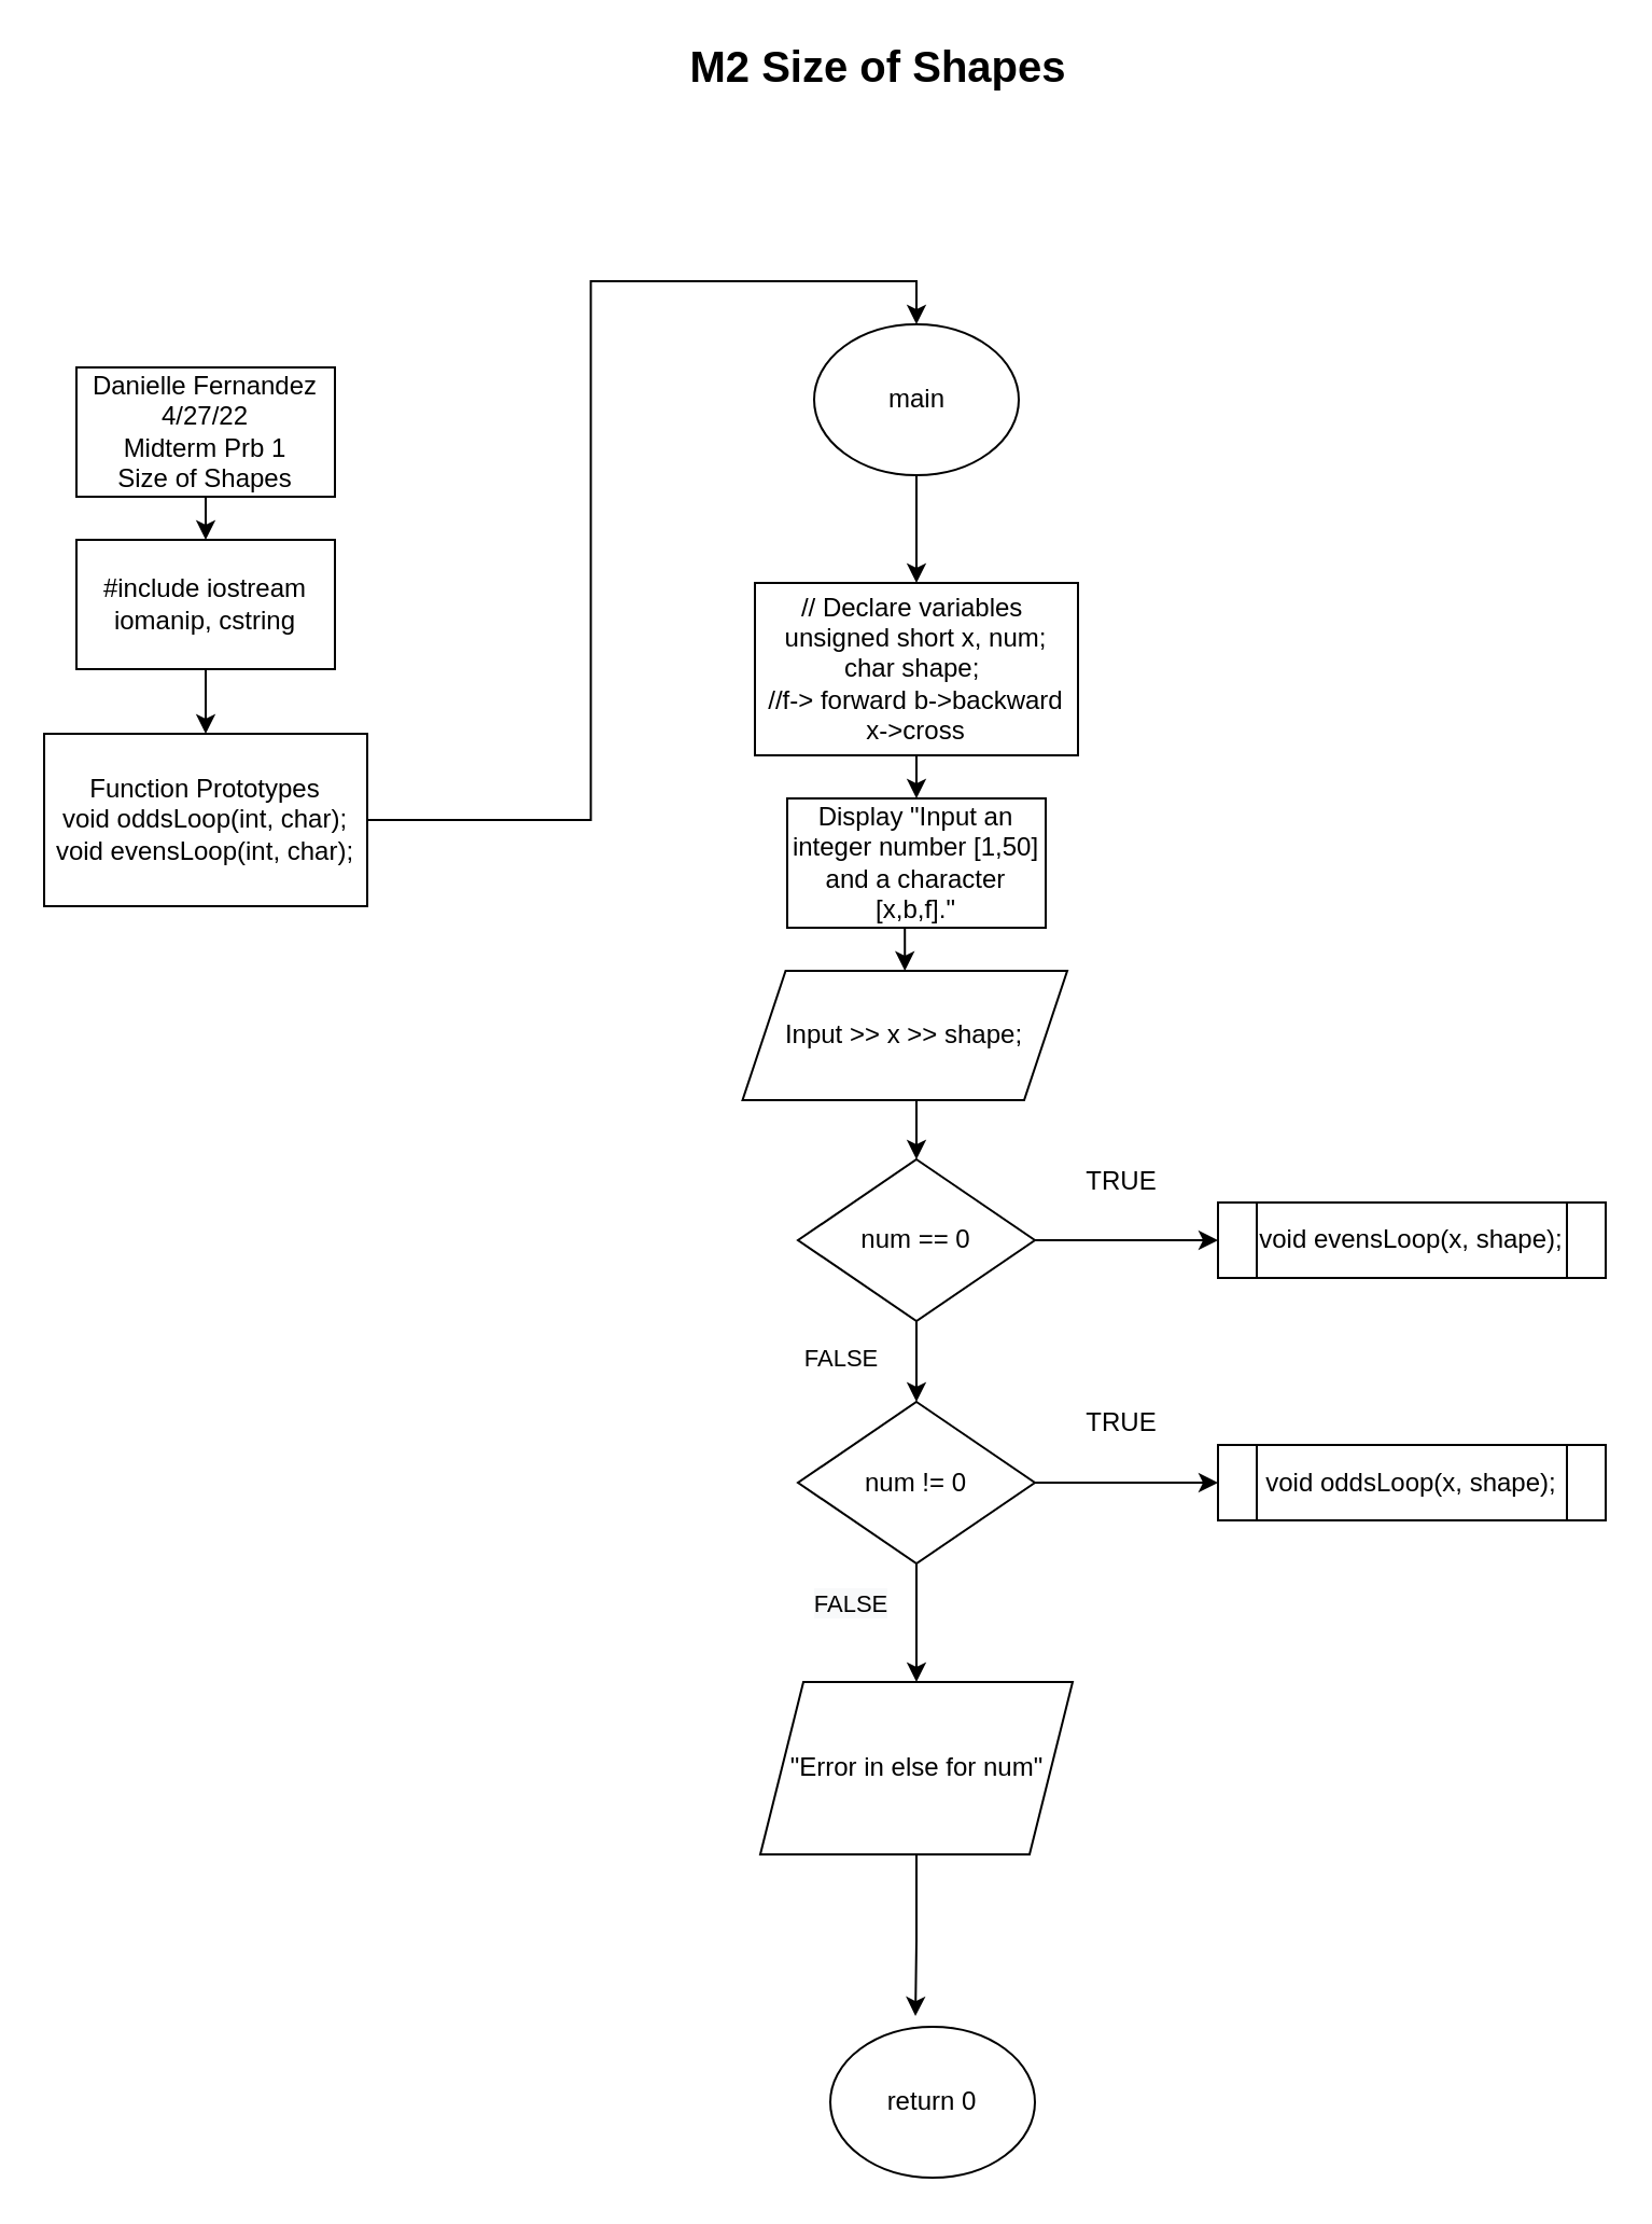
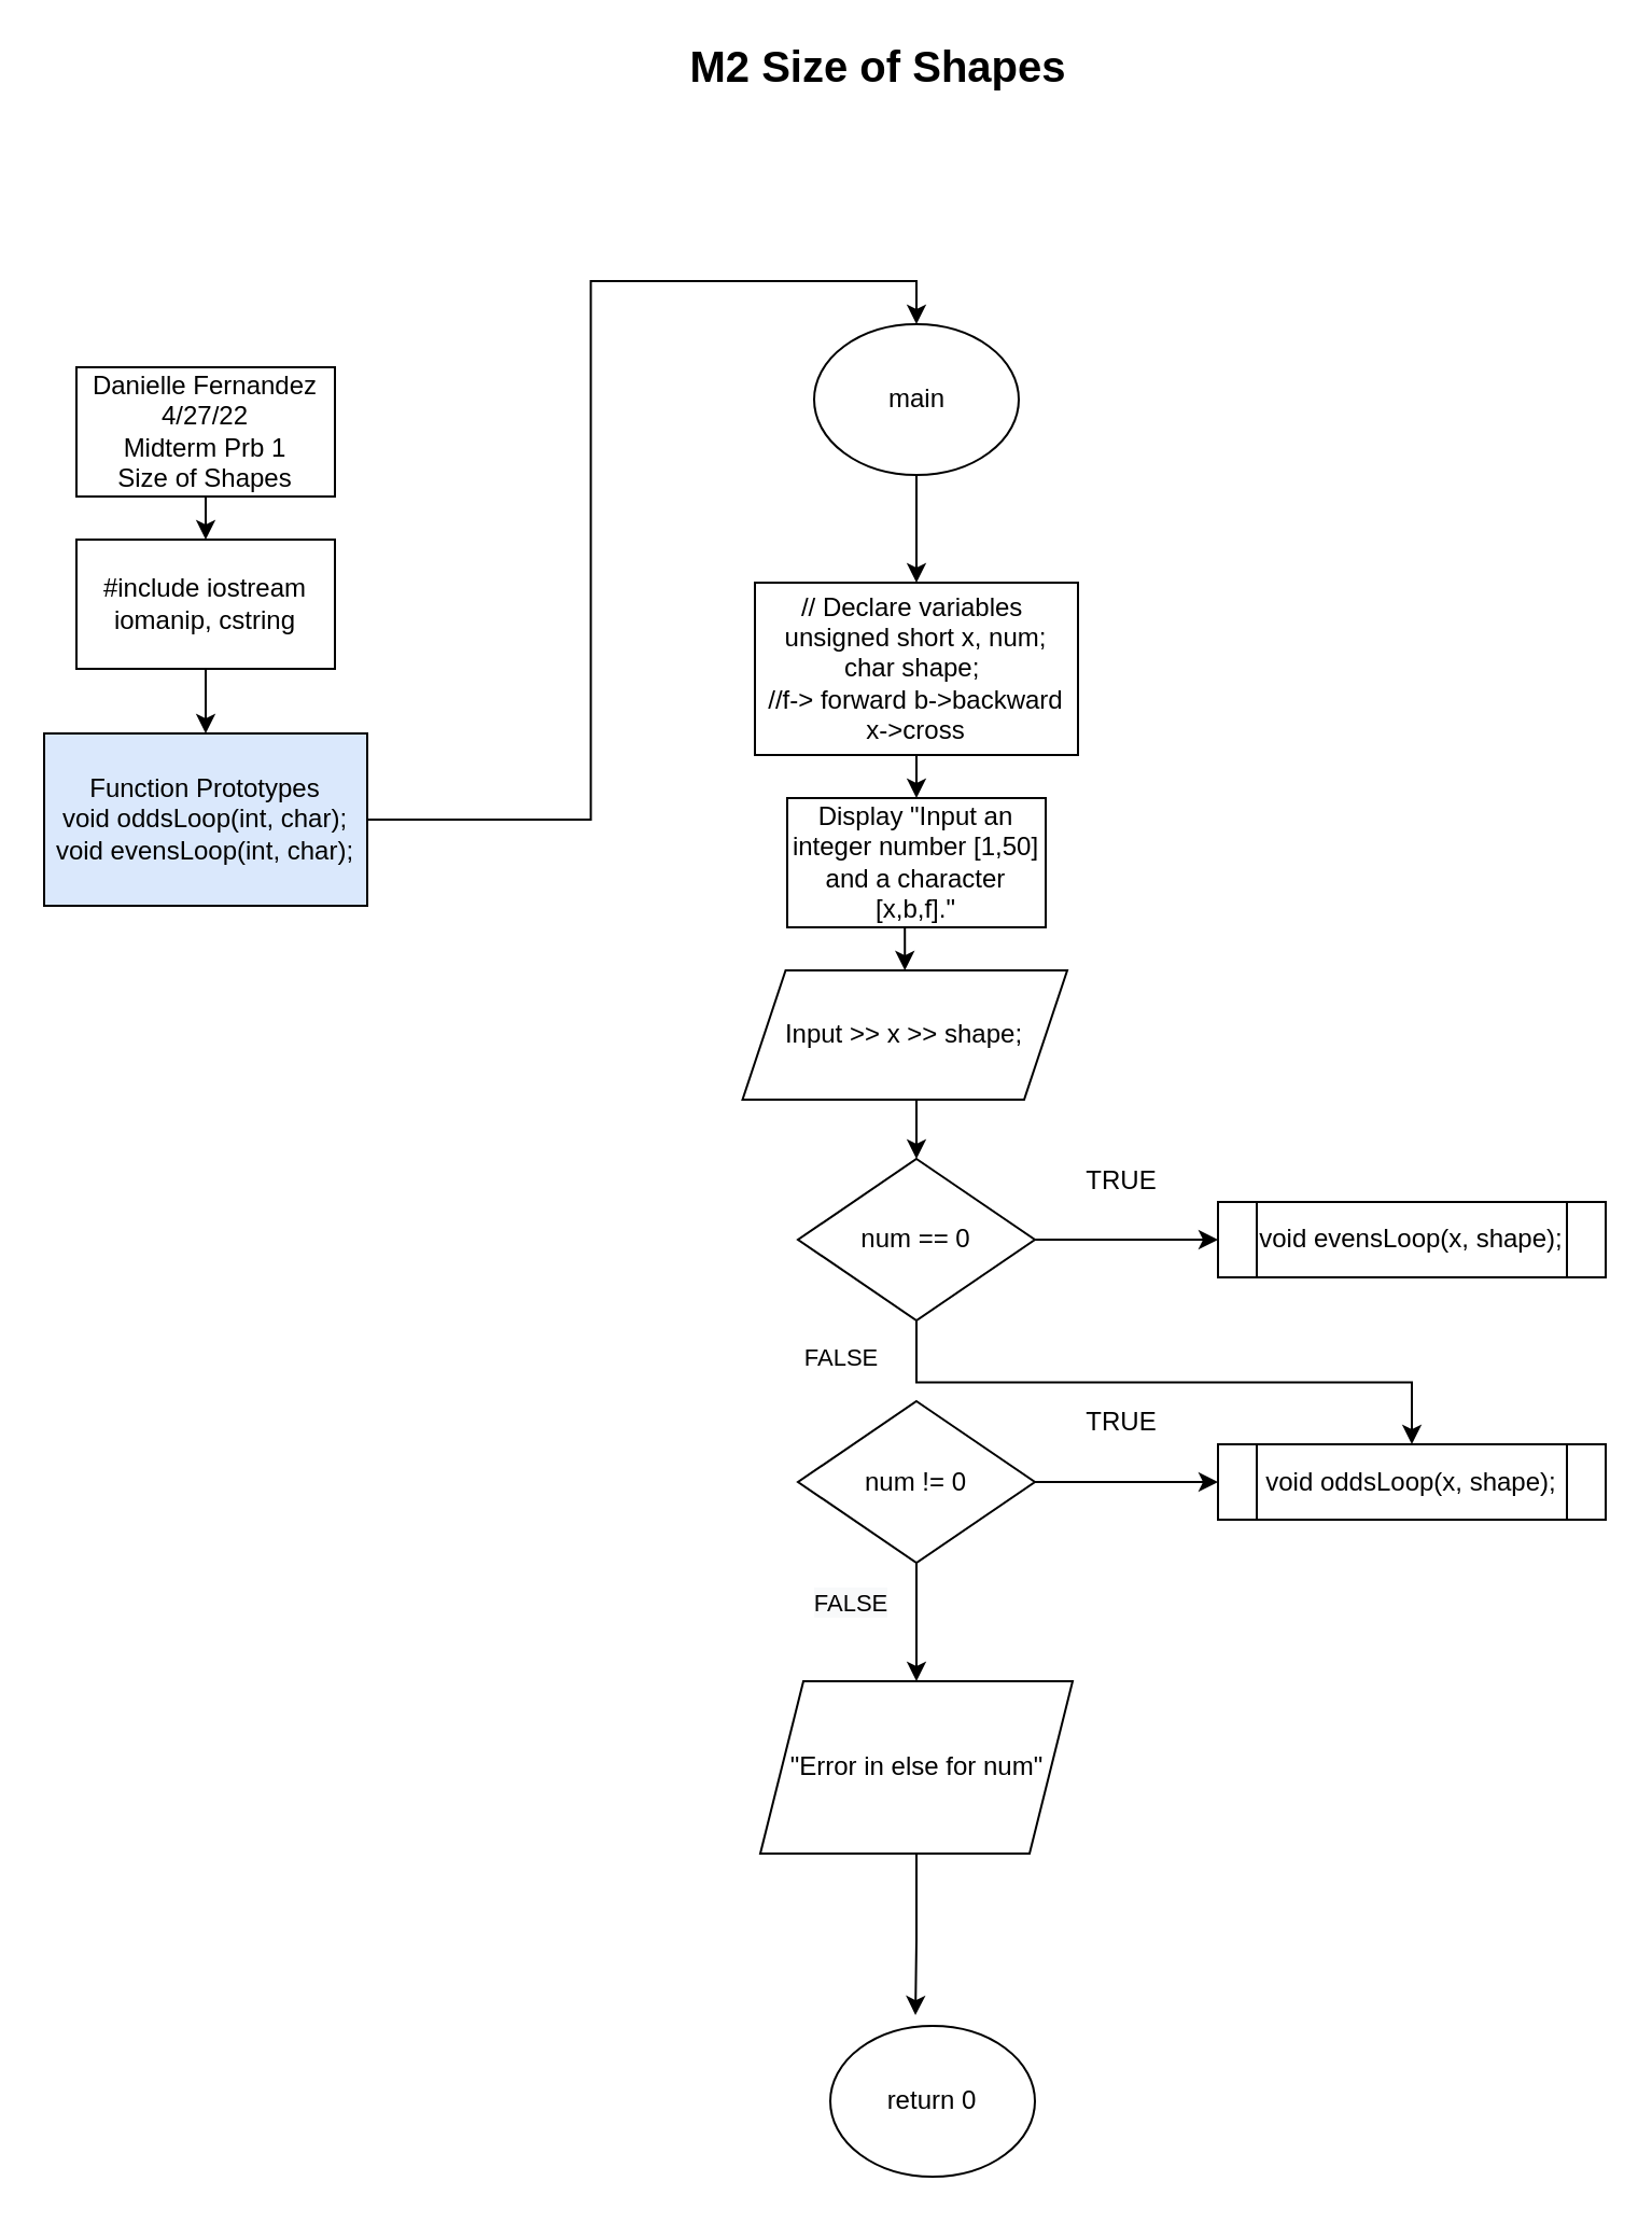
- <mxCell id="7" value="Function Prototypes&lt;br&gt;&lt;div&gt;&lt;div&gt;void oddsLoop(int, char);&lt;/div&gt;&lt;div&gt;void evensLoop(int, char);&lt;/div&gt;&lt;/div&gt;" style="rounded=0;whiteSpace=wrap;html=1;" vertex="1" parent="1"><mxGeometry x="20" y="340" width="150" height="80" as="geometry" /></mxCell>
+ <mxCell id="7" value="Function Prototypes&lt;br&gt;&lt;div&gt;&lt;div&gt;void oddsLoop(int, char);&lt;/div&gt;&lt;div&gt;void evensLoop(int, char);&lt;/div&gt;&lt;/div&gt;" style="rounded=0;whiteSpace=wrap;html=1;fillColor=#dae8fc;" vertex="1" parent="1"><mxGeometry x="20" y="340" width="150" height="80" as="geometry" /></mxCell>
- <mxCell id="8" style="edgeStyle=orthogonalEdgeStyle;rounded=0;orthogonalLoop=1;jettySize=auto;html=1;exitX=0.5;exitY=1;exitDx=0;exitDy=0;fontColor=#000000;" edge="1" parent="1" source="10" target="14"><mxGeometry relative="1" as="geometry" /></mxCell>
+ <mxCell id="8" style="edgeStyle=orthogonalEdgeStyle;rounded=0;orthogonalLoop=1;jettySize=auto;html=1;exitX=0.5;exitY=1;exitDx=0;exitDy=0;fontColor=#000000;" edge="1" parent="1" source="10" target="17"><mxGeometry relative="1" as="geometry" /></mxCell>
